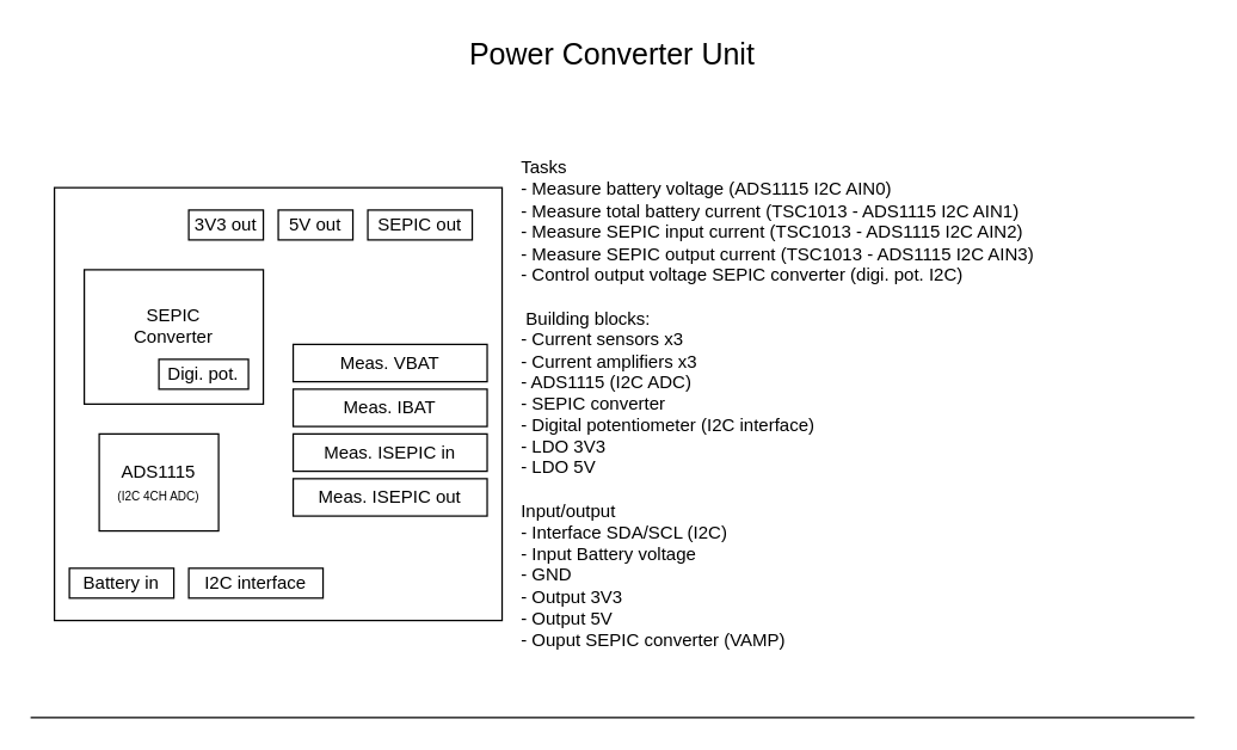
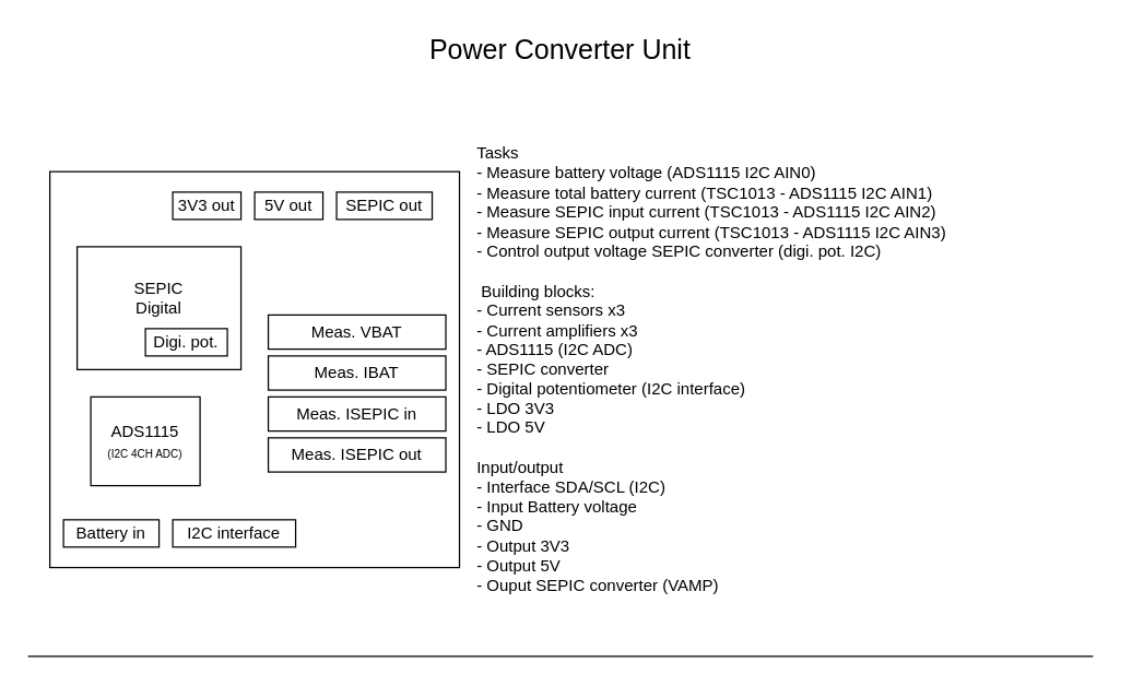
- <mxCell id="4" value="SEPIC&lt;br&gt;Converter&lt;br&gt;&amp;nbsp;&amp;nbsp;" style="rounded=0;whiteSpace=wrap;html=1;" vertex="1" parent="1"><mxGeometry x="56" y="180" width="120" height="90" as="geometry" /></mxCell>
+ <mxCell id="4" value="SEPIC&lt;br&gt;Digital&lt;br&gt;&amp;nbsp;&amp;nbsp;" style="rounded=0;whiteSpace=wrap;html=1;" vertex="1" parent="1"><mxGeometry x="56" y="180" width="120" height="90" as="geometry" /></mxCell>
